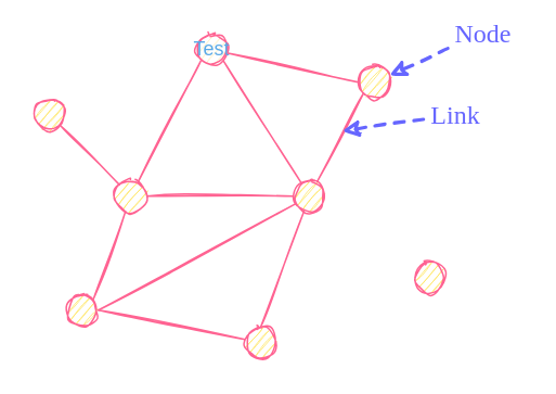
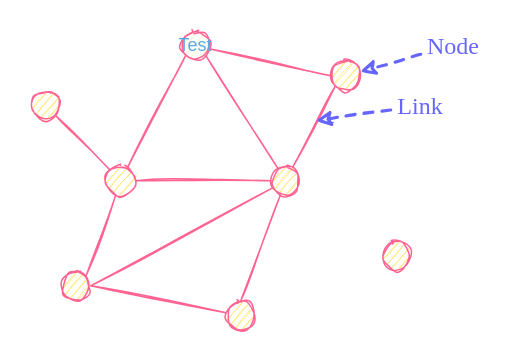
- <mxCell id="21" value="&amp;nbsp;Node" style="text;html=1;fillColor=none;align=center;verticalAlign=middle;whiteSpace=wrap;fontFamily=Comic Sans MS;fontSize=16;dashed=1;sketch=1;fontColor=#6666FF;" parent="1" vertex="1"><mxGeometry x="275" y="10" width="40" height="20" as="geometry" /></mxCell>
+ <mxCell id="21" value="&amp;nbsp;Node" style="text;html=1;fillColor=none;align=center;verticalAlign=middle;whiteSpace=wrap;fontFamily=Comic Sans MS;fontSize=16;dashed=1;sketch=1;fontColor=#6666FF;" parent="1" vertex="1"><mxGeometry x="280" y="20" width="40" height="20" as="geometry" /></mxCell>
